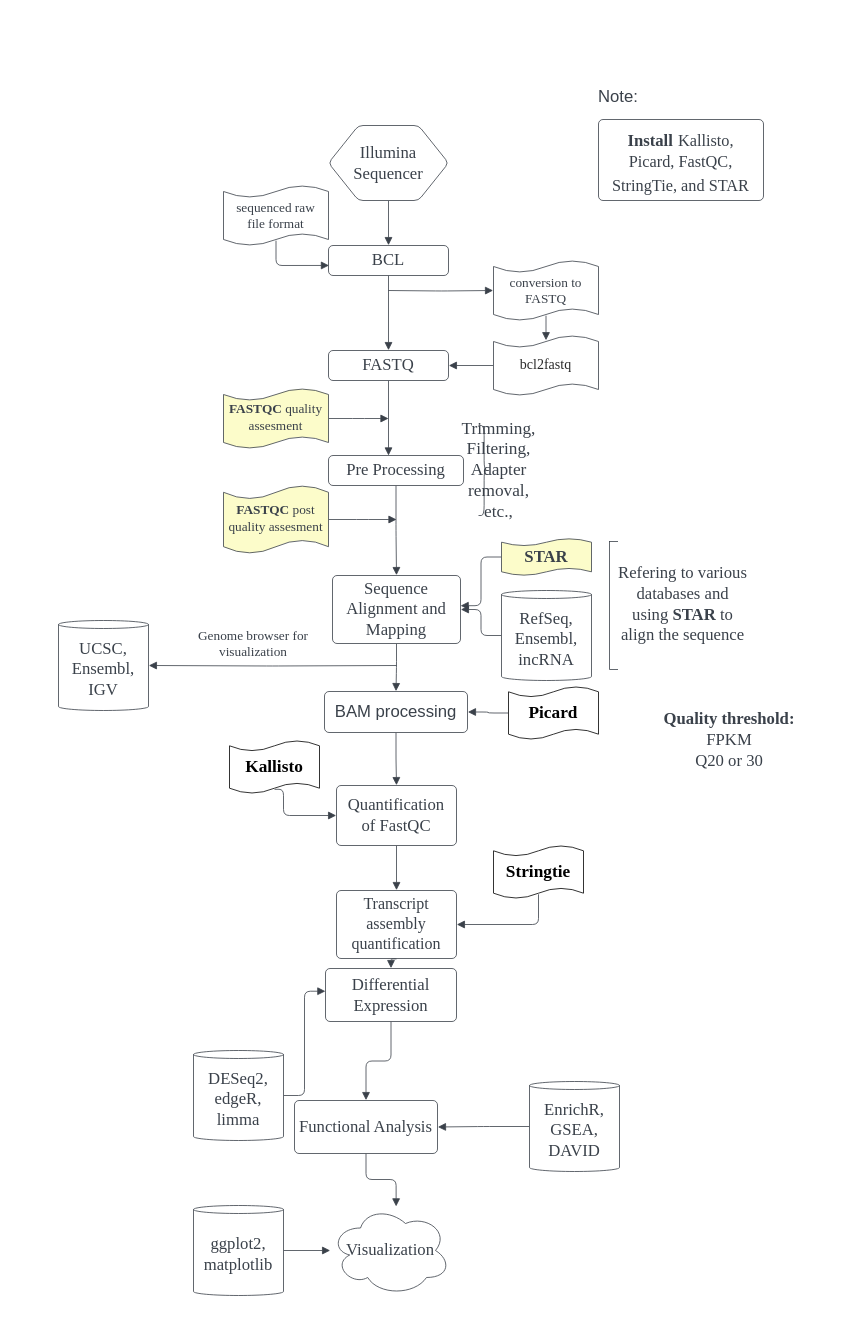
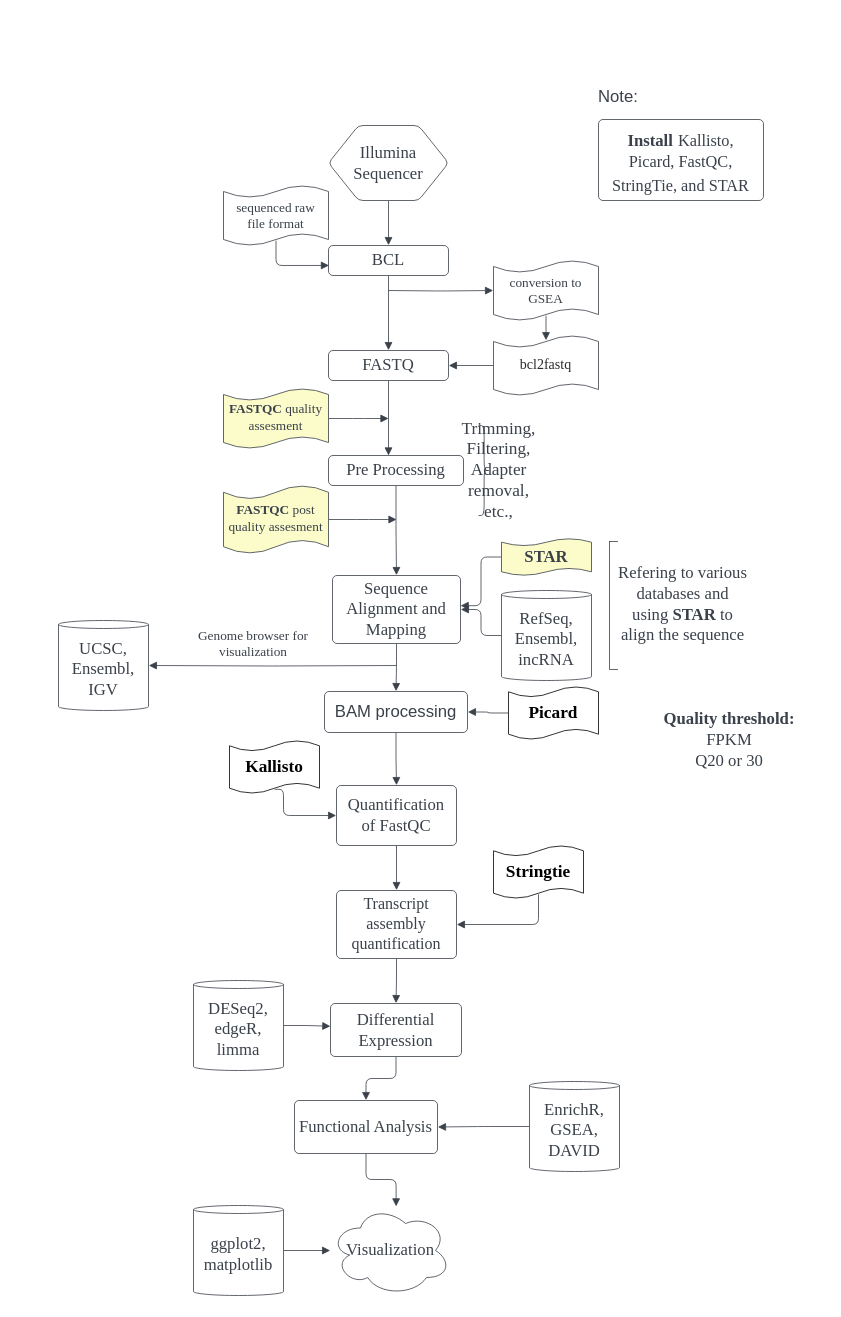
- <mxCell id="14" value="conversion to FASTQ" style="html=1;overflow=block;blockSpacing=1;whiteSpace=wrap;shape=tape;size=0.2;fontSize=13.3;fontFamily=Dustismo;fontColor=#3a414a;spacing=3.8;strokeColor=#3a414a;strokeOpacity=100;rounded=1;absoluteArcSize=1;arcSize=9;strokeWidth=0.8;lucidId=nf0bBqM4l6je;" vertex="1" parent="1"><mxGeometry x="493" y="260" width="105" height="60" as="geometry" /></mxCell>
+ <mxCell id="14" value="conversion to GSEA" style="html=1;overflow=block;blockSpacing=1;whiteSpace=wrap;shape=tape;size=0.2;fontSize=13.3;fontFamily=Dustismo;fontColor=#3a414a;spacing=3.8;strokeColor=#3a414a;strokeOpacity=100;rounded=1;absoluteArcSize=1;arcSize=9;strokeWidth=0.8;lucidId=nf0bBqM4l6je;" vertex="1" parent="1"><mxGeometry x="493" y="260" width="105" height="60" as="geometry" /></mxCell>
- <mxCell id="48" value="Differential Expression" style="html=1;overflow=block;blockSpacing=1;whiteSpace=wrap;fontSize=16.7;fontFamily=Dustismo;fontColor=#3a414a;spacing=3.8;strokeColor=#3a414a;strokeOpacity=100;rounded=1;absoluteArcSize=1;arcSize=9;strokeWidth=0.8;lucidId=Q4~b6hGGwoJX;" vertex="1" parent="1"><mxGeometry x="325" y="968" width="131" height="53" as="geometry" /></mxCell>
+ <mxCell id="48" value="Differential Expression" style="html=1;overflow=block;blockSpacing=1;whiteSpace=wrap;fontSize=16.7;fontFamily=Dustismo;fontColor=#3a414a;spacing=3.8;strokeColor=#3a414a;strokeOpacity=100;rounded=1;absoluteArcSize=1;arcSize=9;strokeWidth=0.8;lucidId=Q4~b6hGGwoJX;" vertex="1" parent="1"><mxGeometry x="330" y="1003" width="131" height="53" as="geometry" /></mxCell>
- <mxCell id="55" value="DESeq2, edgeR, limma" style="html=1;overflow=block;blockSpacing=1;whiteSpace=wrap;shape=cylinder3;size=4;anchorPointDirection=0;boundedLbl=1;fontSize=16.7;fontFamily=Dustismo;fontColor=#3a414a;spacing=3.8;strokeColor=#3a414a;strokeOpacity=100;fillOpacity=100;rounded=1;absoluteArcSize=1;arcSize=9;fillColor=#ffffff;strokeWidth=0.8;lucidId=z_~btwyBLxOA;" vertex="1" parent="1"><mxGeometry x="193" y="1050" width="90" height="90" as="geometry" /></mxCell>
+ <mxCell id="55" value="DESeq2, edgeR, limma" style="html=1;overflow=block;blockSpacing=1;whiteSpace=wrap;shape=cylinder3;size=4;anchorPointDirection=0;boundedLbl=1;fontSize=16.7;fontFamily=Dustismo;fontColor=#3a414a;spacing=3.8;strokeColor=#3a414a;strokeOpacity=100;fillOpacity=100;rounded=1;absoluteArcSize=1;arcSize=9;fillColor=#ffffff;strokeWidth=0.8;lucidId=z_~btwyBLxOA;" vertex="1" parent="1"><mxGeometry x="193" y="980" width="90" height="90" as="geometry" /></mxCell>
